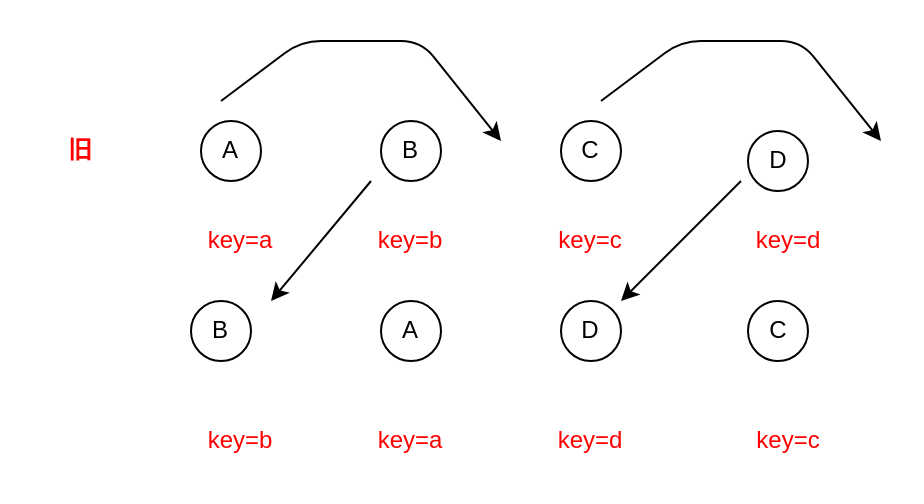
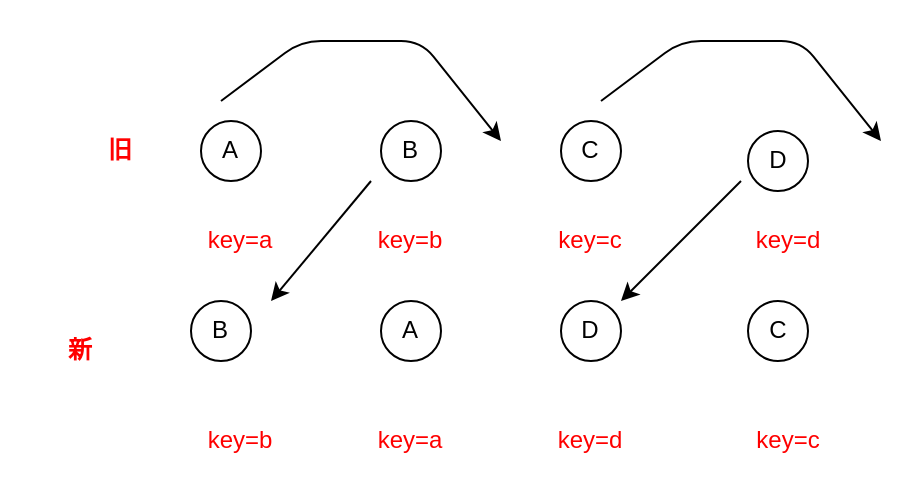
- <mxCell id="12" value="旧" style="text;html=1;strokeColor=none;fillColor=none;align=center;verticalAlign=middle;whiteSpace=wrap;rounded=0;fontStyle=1;fontColor=#FF0000;" vertex="1" parent="1"><mxGeometry x="20" y="60" width="40" height="30" as="geometry" /></mxCell>
+ <mxCell id="12" value="旧" style="text;html=1;strokeColor=none;fillColor=none;align=center;verticalAlign=middle;whiteSpace=wrap;rounded=0;fontStyle=1;fontColor=#FF0000;" vertex="1" parent="1"><mxGeometry x="40" y="60" width="40" height="30" as="geometry" /></mxCell>
+ <mxCell id="13" value="新" style="text;html=1;strokeColor=none;fillColor=none;align=center;verticalAlign=middle;whiteSpace=wrap;rounded=0;fontStyle=1;fontColor=#FF0000;" vertex="1" parent="1"><mxGeometry x="20" y="160" width="40" height="30" as="geometry" /></mxCell>
